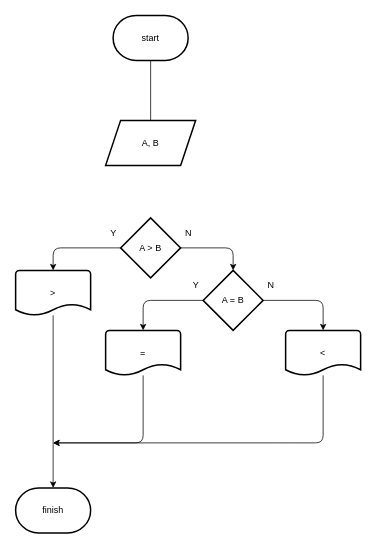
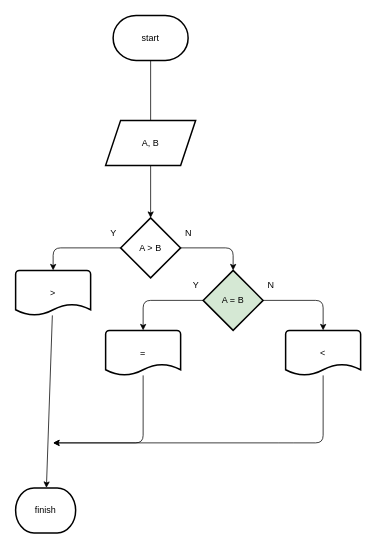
+ <mxCell id="4" value="" style="edgeStyle=none;html=1;" edge="1" parent="1" source="5" target="8"><mxGeometry relative="1" as="geometry" /></mxCell>
- <mxCell id="15" value="A = B" style="rhombus;whiteSpace=wrap;html=1;strokeWidth=2;" vertex="1" parent="1"><mxGeometry x="270" y="360" width="80" height="80" as="geometry" /></mxCell>
+ <mxCell id="15" value="A = B" style="rhombus;whiteSpace=wrap;html=1;strokeWidth=2;fillColor=#d5e8d4;" vertex="1" parent="1"><mxGeometry x="270" y="360" width="80" height="80" as="geometry" /></mxCell>
- <mxCell id="22" value="finish" style="strokeWidth=2;html=1;shape=mxgraph.flowchart.terminator;whiteSpace=wrap;" vertex="1" parent="1"><mxGeometry x="20" y="650" width="100" height="60" as="geometry" /></mxCell>
+ <mxCell id="22" value="finish" style="strokeWidth=2;html=1;shape=mxgraph.flowchart.terminator;whiteSpace=wrap;" vertex="1" parent="1"><mxGeometry x="20" y="650" width="80" height="60" as="geometry" /></mxCell>
